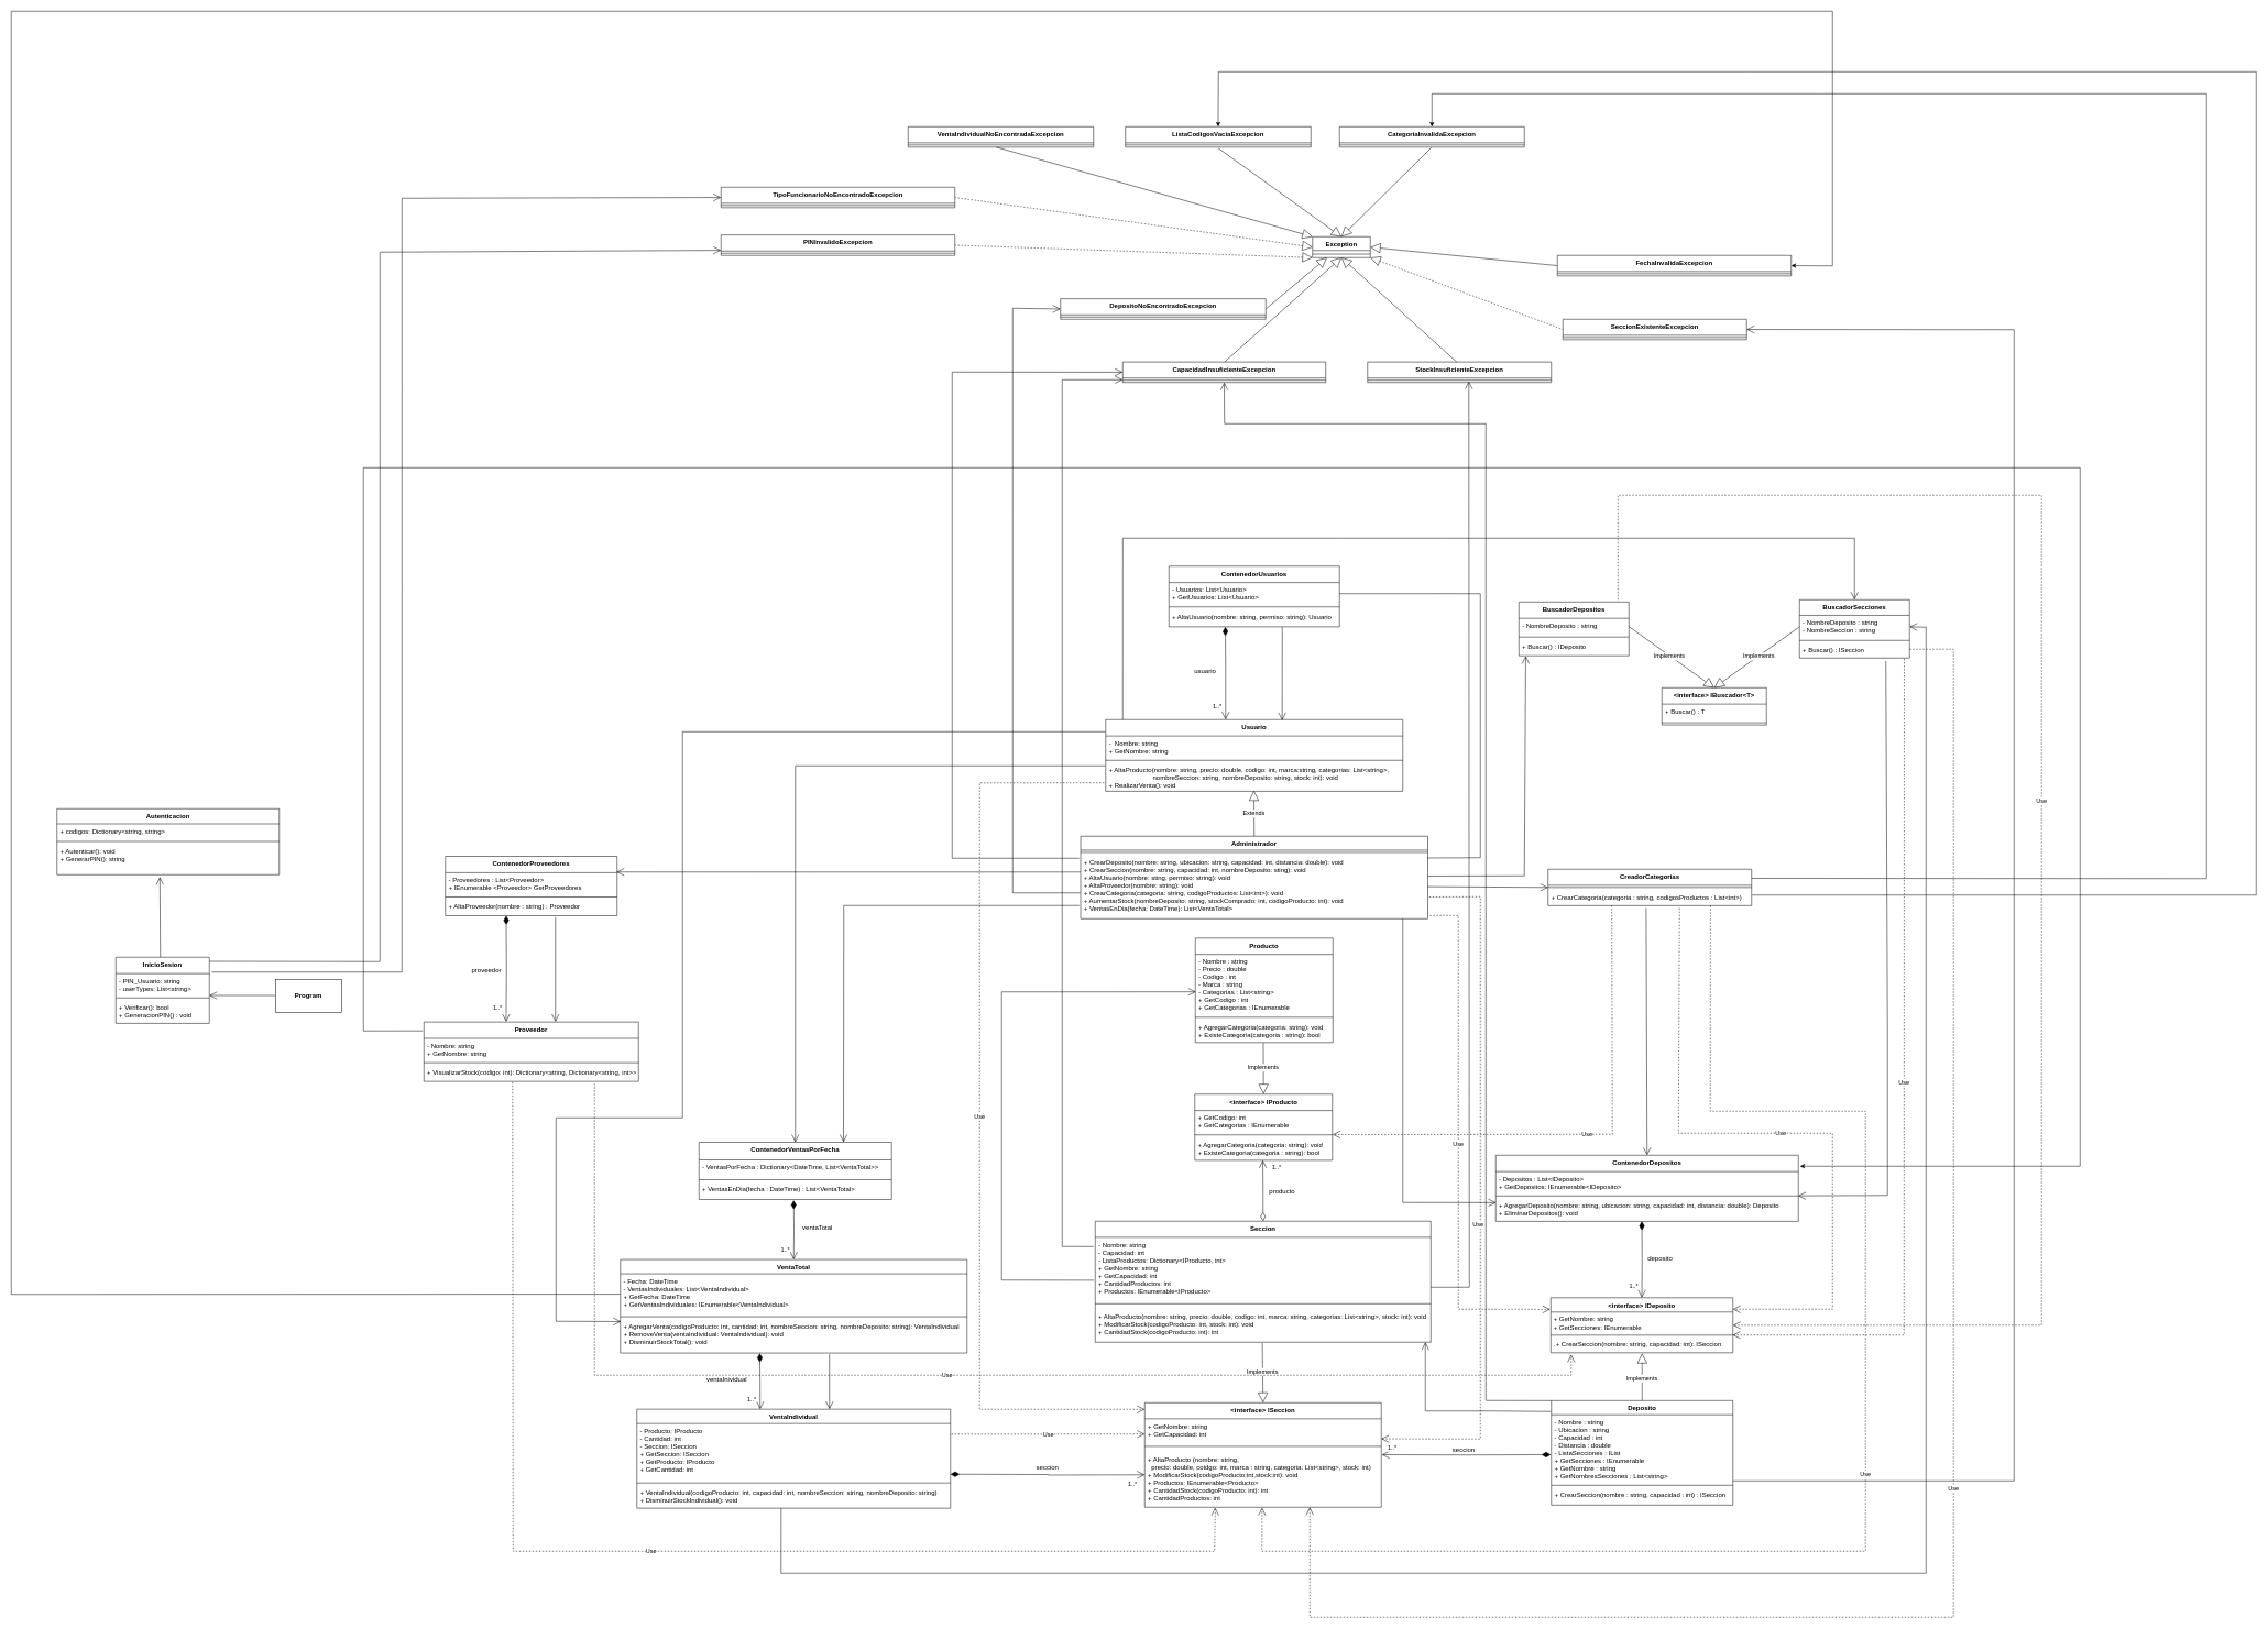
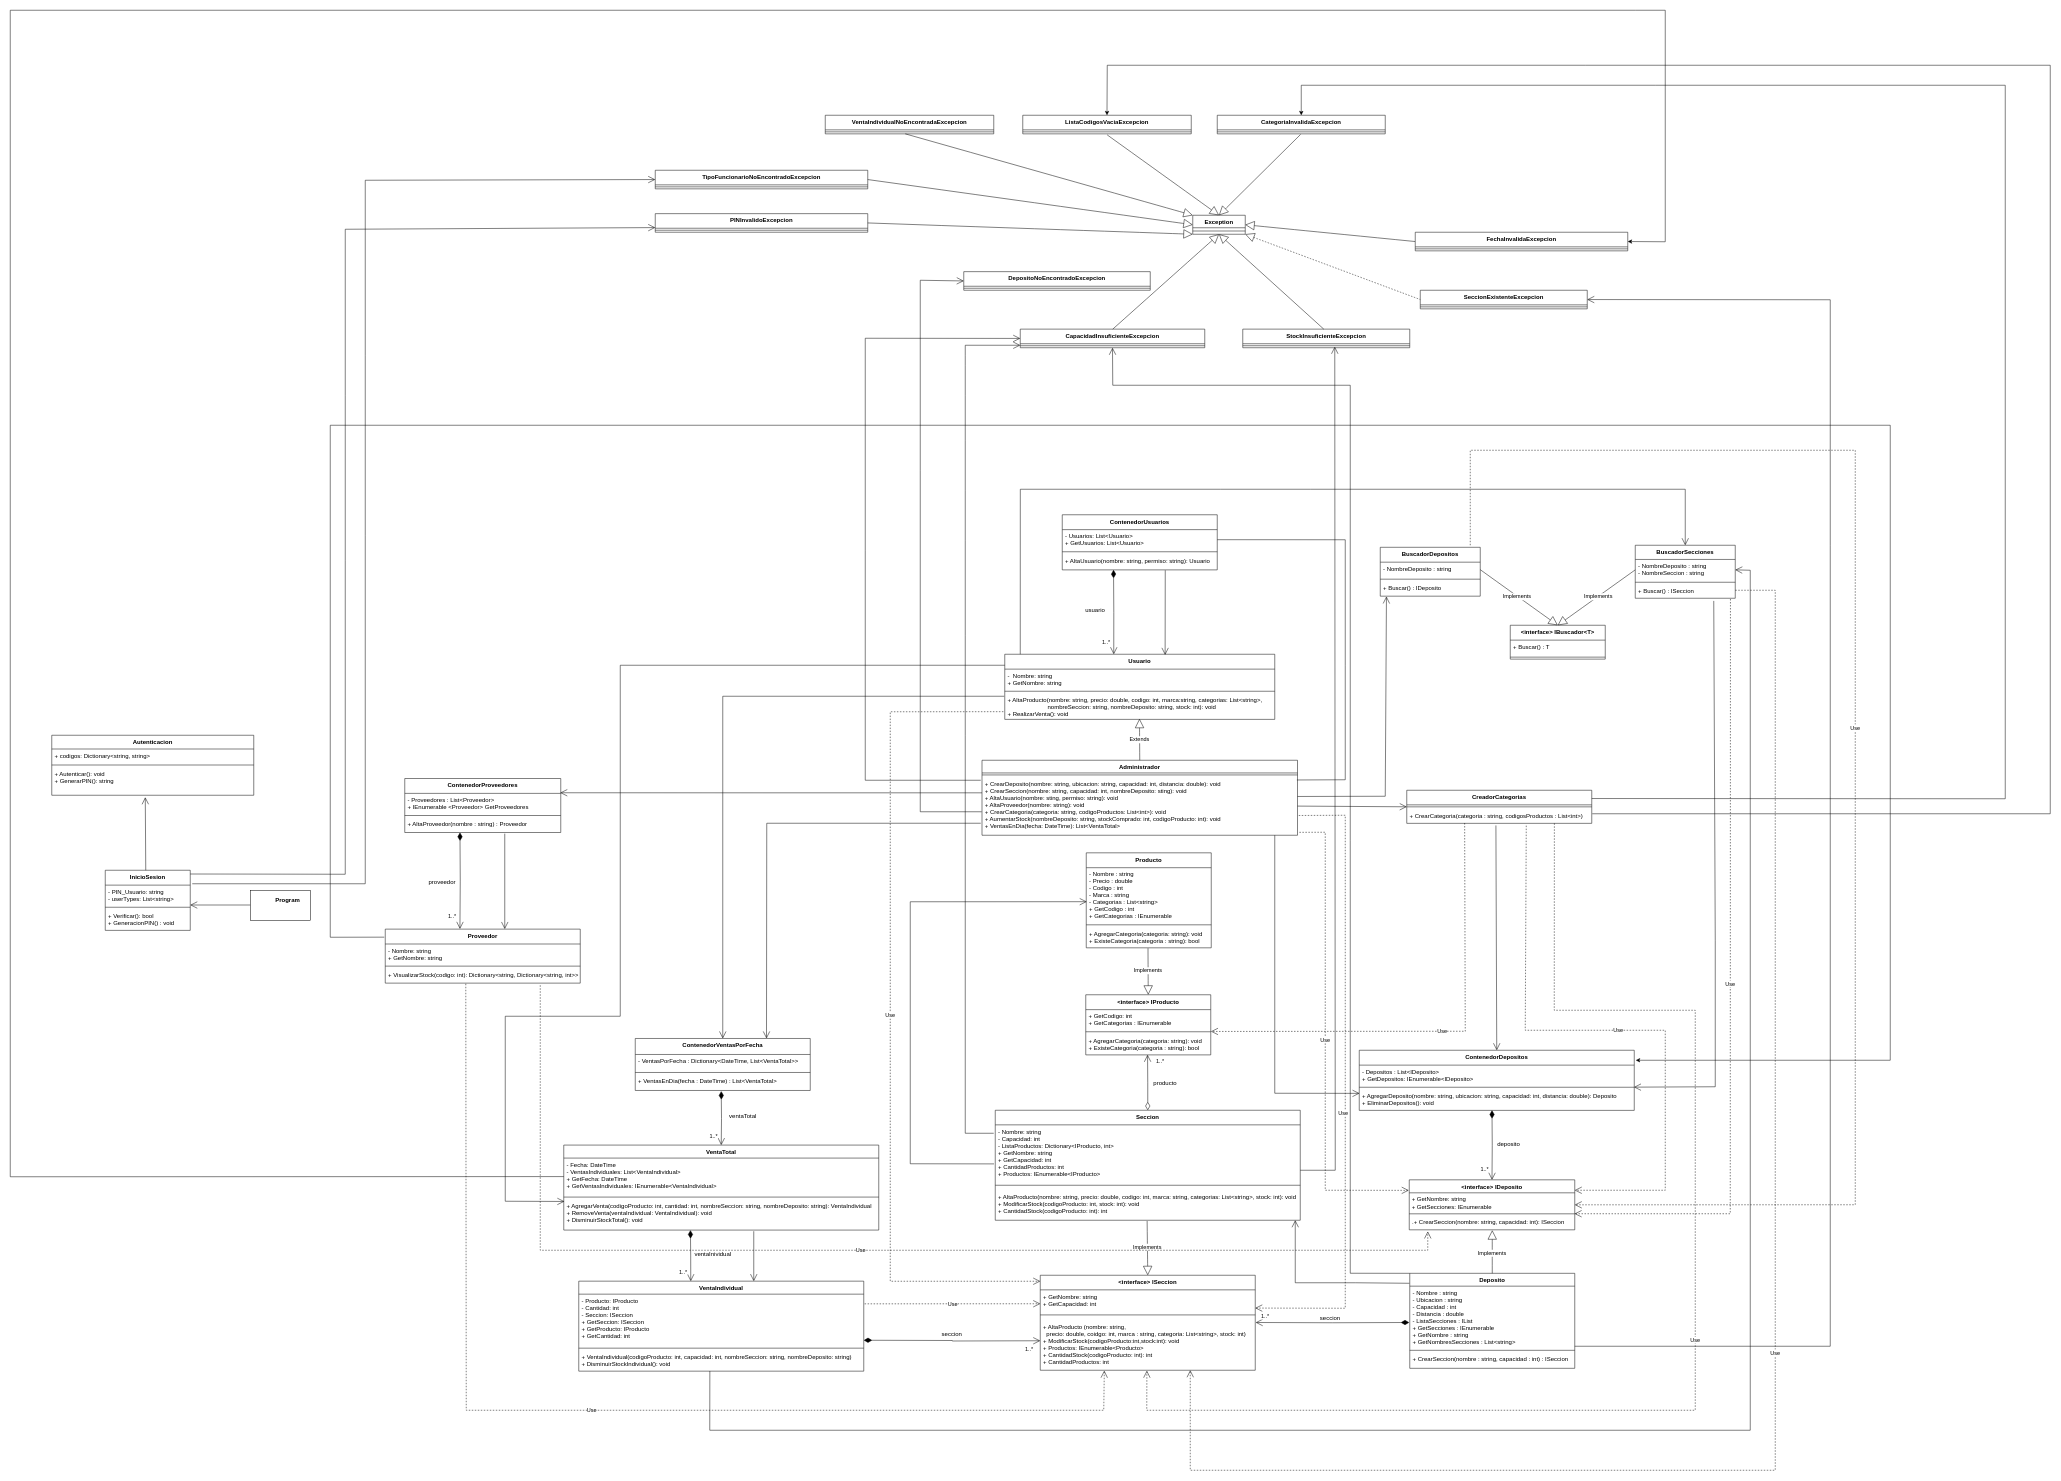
- <mxCell id="177" value="" style="curved=1;startArrow=block;startSize=16;startFill=0;endArrow=none;entryX=1;entryY=0.5;rounded=0;entryDx=0;entryDy=0;exitX=0;exitY=0.5;exitDx=0;exitDy=0;dashed=1;" edge="1" parent="1" source="150" target="175"><mxGeometry relative="1" as="geometry"><Array as="points" /><mxPoint x="2380" y="440" as="sourcePoint" /><mxPoint x="1819.997" y="277.196" as="targetPoint" /></mxGeometry></mxCell>
+ <mxCell id="177" value="" style="curved=1;startArrow=block;startSize=16;startFill=0;endArrow=none;entryX=1;entryY=0.5;rounded=0;entryDx=0;entryDy=0;exitX=0;exitY=0.5;exitDx=0;exitDy=0;" edge="1" parent="1" source="150" target="175"><mxGeometry relative="1" as="geometry"><Array as="points" /><mxPoint x="2380" y="440" as="sourcePoint" /><mxPoint x="1819.997" y="277.196" as="targetPoint" /></mxGeometry></mxCell>
- <mxCell id="181" value="" style="curved=1;startArrow=block;startSize=16;startFill=0;endArrow=none;entryX=1;entryY=0.5;rounded=0;entryDx=0;entryDy=0;exitX=0;exitY=1;exitDx=0;exitDy=0;dashed=1;" edge="1" parent="1" source="150" target="179"><mxGeometry relative="1" as="geometry"><Array as="points" /><mxPoint x="2370" y="470" as="sourcePoint" /><mxPoint x="1745" y="369" as="targetPoint" /></mxGeometry></mxCell>
+ <mxCell id="181" value="" style="curved=1;startArrow=block;startSize=16;startFill=0;endArrow=none;entryX=1;entryY=0.5;rounded=0;entryDx=0;entryDy=0;exitX=0;exitY=1;exitDx=0;exitDy=0;" edge="1" parent="1" source="150" target="179"><mxGeometry relative="1" as="geometry"><Array as="points" /><mxPoint x="2370" y="470" as="sourcePoint" /><mxPoint x="1745" y="369" as="targetPoint" /></mxGeometry></mxCell>
- <mxCell id="157" value="" style="curved=1;startArrow=block;startSize=16;startFill=0;endArrow=none;rounded=0;entryX=1;entryY=0.5;entryDx=0;entryDy=0;exitX=0.25;exitY=1;exitDx=0;exitDy=0;" edge="1" parent="1" source="150" target="140"><mxGeometry relative="1" as="geometry"><Array as="points" /><mxPoint x="2370" y="510" as="sourcePoint" /><mxPoint x="2258" y="484.68" as="targetPoint" /></mxGeometry></mxCell>
- <mxCell id="131" value="&lt;b&gt;Program&lt;/b&gt;" style="text;html=1;align=center;verticalAlign=middle;whiteSpace=wrap;rounded=0;" vertex="1" parent="1"><mxGeometry x="530" y="1794.99" width="60" height="30" as="geometry" /></mxCell>
+ <mxCell id="131" value="&lt;b&gt;Program&lt;/b&gt;" style="text;html=1;align=center;verticalAlign=middle;whiteSpace=wrap;rounded=0;" vertex="1" parent="1"><mxGeometry x="545" y="1784.99" width="60" height="30" as="geometry" /></mxCell>
- <mxCell id="91" value="ventaInividual" style="text;html=1;align=center;verticalAlign=middle;whiteSpace=wrap;rounded=0;" vertex="1" parent="1"><mxGeometry x="1277" y="2491.82" width="87" height="30.87" as="geometry" /></mxCell>
+ <mxCell id="91" value="ventaInividual" style="text;html=1;align=center;verticalAlign=middle;whiteSpace=wrap;rounded=0;" vertex="1" parent="1"><mxGeometry x="1382" y="2491.82" width="87" height="30.87" as="geometry" /></mxCell>
